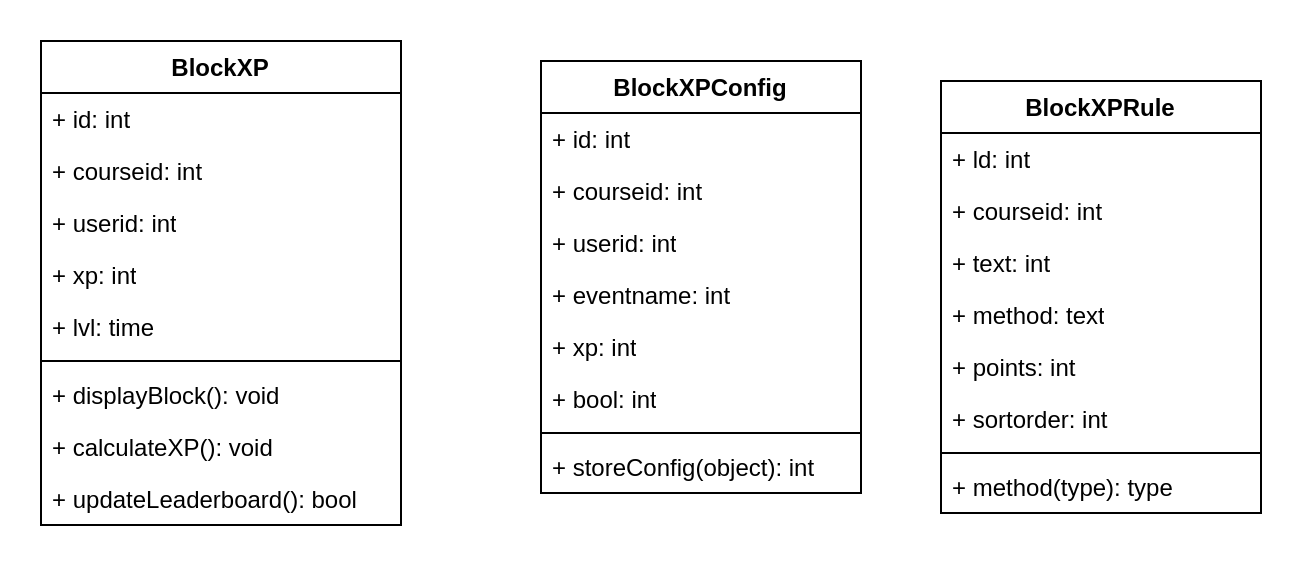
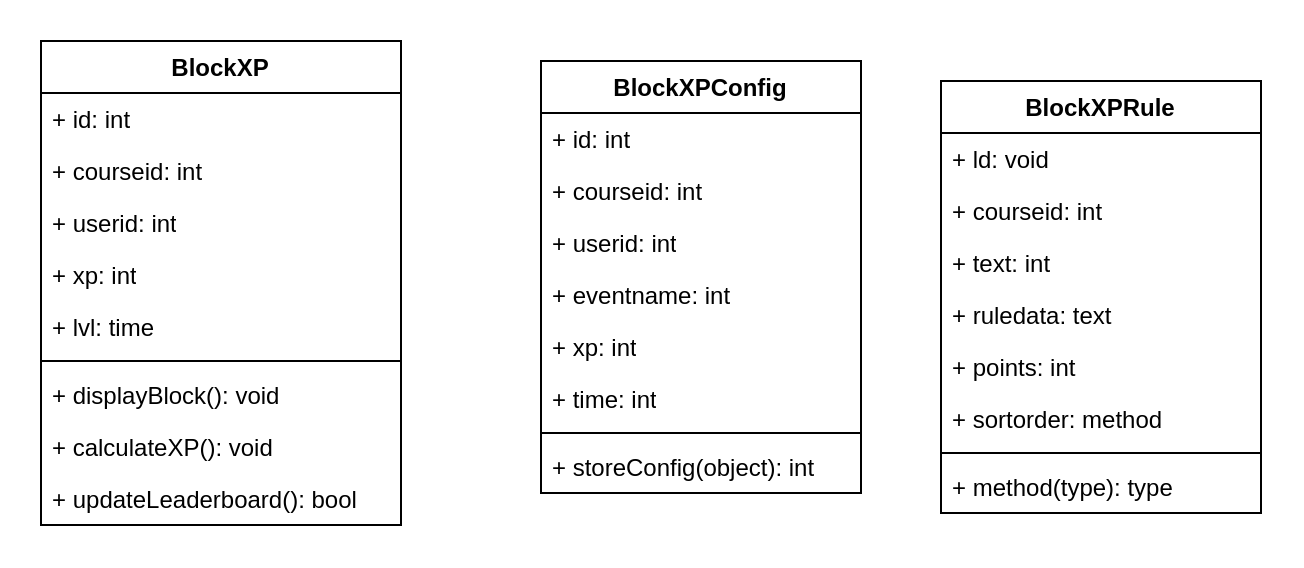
- <mxCell id="22" value="+ ld: int" style="text;strokeColor=none;fillColor=none;align=left;verticalAlign=top;spacingLeft=4;spacingRight=4;overflow=hidden;rotatable=0;points=[[0,0.5],[1,0.5]];portConstraint=eastwest;whiteSpace=wrap;html=1;" vertex="1" parent="21"><mxGeometry y="26" width="160" height="26" as="geometry" /></mxCell>
+ <mxCell id="22" value="+ ld: void" style="text;strokeColor=none;fillColor=none;align=left;verticalAlign=top;spacingLeft=4;spacingRight=4;overflow=hidden;rotatable=0;points=[[0,0.5],[1,0.5]];portConstraint=eastwest;whiteSpace=wrap;html=1;" vertex="1" parent="21"><mxGeometry y="26" width="160" height="26" as="geometry" /></mxCell>
- <mxCell id="25" value="+ method: text" style="text;strokeColor=none;fillColor=none;align=left;verticalAlign=top;spacingLeft=4;spacingRight=4;overflow=hidden;rotatable=0;points=[[0,0.5],[1,0.5]];portConstraint=eastwest;whiteSpace=wrap;html=1;" vertex="1" parent="21"><mxGeometry y="104" width="160" height="26" as="geometry" /></mxCell>
+ <mxCell id="25" value="+ ruledata: text" style="text;strokeColor=none;fillColor=none;align=left;verticalAlign=top;spacingLeft=4;spacingRight=4;overflow=hidden;rotatable=0;points=[[0,0.5],[1,0.5]];portConstraint=eastwest;whiteSpace=wrap;html=1;" vertex="1" parent="21"><mxGeometry y="104" width="160" height="26" as="geometry" /></mxCell>
- <mxCell id="18" value="+ bool: int" style="text;strokeColor=none;fillColor=none;align=left;verticalAlign=top;spacingLeft=4;spacingRight=4;overflow=hidden;rotatable=0;points=[[0,0.5],[1,0.5]];portConstraint=eastwest;whiteSpace=wrap;html=1;" vertex="1" parent="12"><mxGeometry y="156" width="160" height="26" as="geometry" /></mxCell>
+ <mxCell id="18" value="+ time: int" style="text;strokeColor=none;fillColor=none;align=left;verticalAlign=top;spacingLeft=4;spacingRight=4;overflow=hidden;rotatable=0;points=[[0,0.5],[1,0.5]];portConstraint=eastwest;whiteSpace=wrap;html=1;" vertex="1" parent="12"><mxGeometry y="156" width="160" height="26" as="geometry" /></mxCell>
- <mxCell id="27" value="+ sortorder: int" style="text;strokeColor=none;fillColor=none;align=left;verticalAlign=top;spacingLeft=4;spacingRight=4;overflow=hidden;rotatable=0;points=[[0,0.5],[1,0.5]];portConstraint=eastwest;whiteSpace=wrap;html=1;" vertex="1" parent="21"><mxGeometry y="156" width="160" height="26" as="geometry" /></mxCell>
+ <mxCell id="27" value="+ sortorder: method" style="text;strokeColor=none;fillColor=none;align=left;verticalAlign=top;spacingLeft=4;spacingRight=4;overflow=hidden;rotatable=0;points=[[0,0.5],[1,0.5]];portConstraint=eastwest;whiteSpace=wrap;html=1;" vertex="1" parent="21"><mxGeometry y="156" width="160" height="26" as="geometry" /></mxCell>
